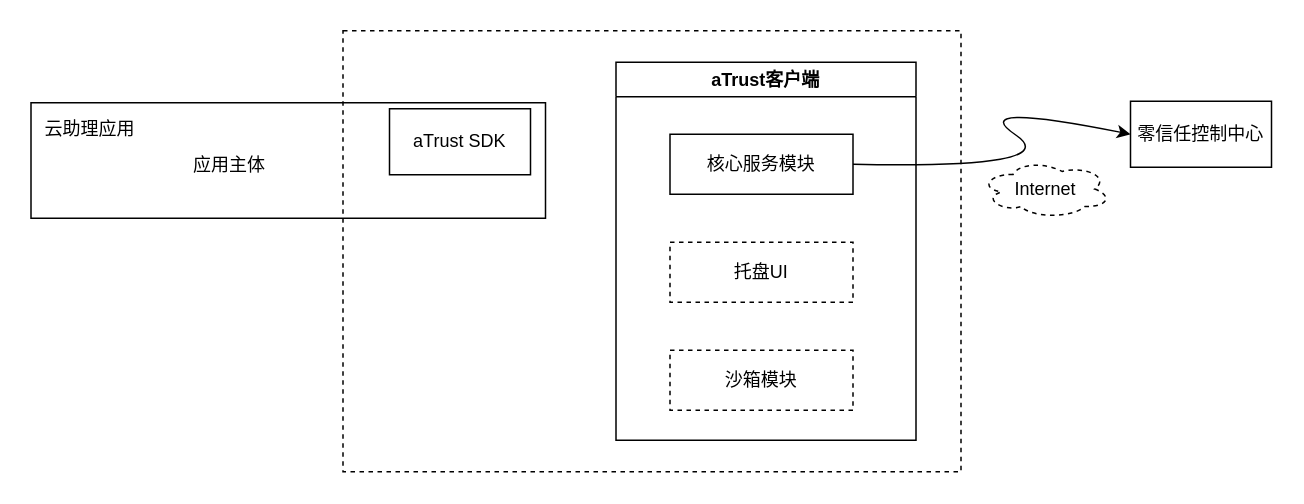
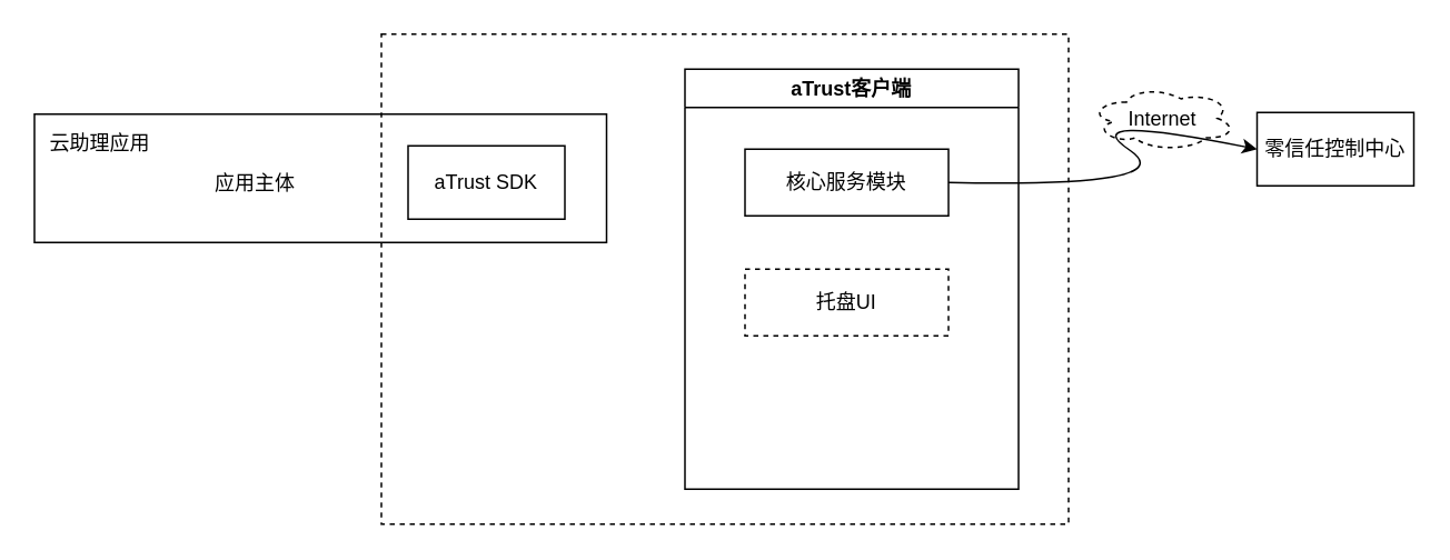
- <mxCell id="10" value="aTrust SDK" style="rounded=0;whiteSpace=wrap;html=1;" vertex="1" parent="1"><mxGeometry x="259" y="72" width="94" height="44" as="geometry" /></mxCell>
+ <mxCell id="10" value="aTrust SDK" style="rounded=0;whiteSpace=wrap;html=1;" vertex="1" parent="1"><mxGeometry x="244" y="87" width="94" height="44" as="geometry" /></mxCell>
- <mxCell id="12" value="Internet" style="ellipse;shape=cloud;whiteSpace=wrap;html=1;dashed=1;" vertex="1" parent="1"><mxGeometry x="653" y="106" width="87" height="39" as="geometry" /></mxCell>
+ <mxCell id="12" value="Internet" style="ellipse;shape=cloud;whiteSpace=wrap;html=1;dashed=1;" vertex="1" parent="1"><mxGeometry x="653" y="51" width="87" height="39" as="geometry" /></mxCell>
- <mxCell id="9" value="沙箱模块" style="rounded=0;whiteSpace=wrap;html=1;dashed=1;" vertex="1" parent="6"><mxGeometry x="36" y="192" width="122" height="40" as="geometry" /></mxCell>
